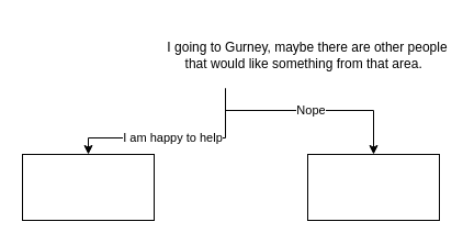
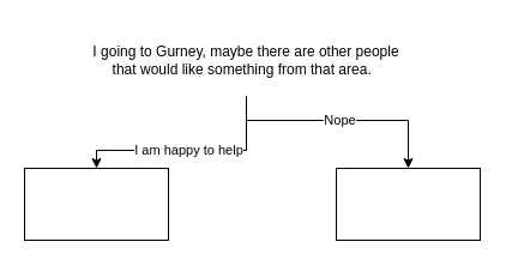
- <mxCell id="4" value="I going to Gurney, maybe there are other people that would like something from that area. &amp;nbsp;" style="text;html=1;strokeColor=none;fillColor=none;align=center;verticalAlign=middle;whiteSpace=wrap;rounded=0;" vertex="1" parent="1"><mxGeometry x="145" y="20" width="270" height="60" as="geometry" /></mxCell>
+ <mxCell id="4" value="I going to Gurney, maybe there are other people that would like something from that area. &amp;nbsp;" style="text;html=1;strokeColor=none;fillColor=none;align=center;verticalAlign=middle;whiteSpace=wrap;rounded=0;" vertex="1" parent="1"><mxGeometry x="70" y="20" width="270" height="60" as="geometry" /></mxCell>
